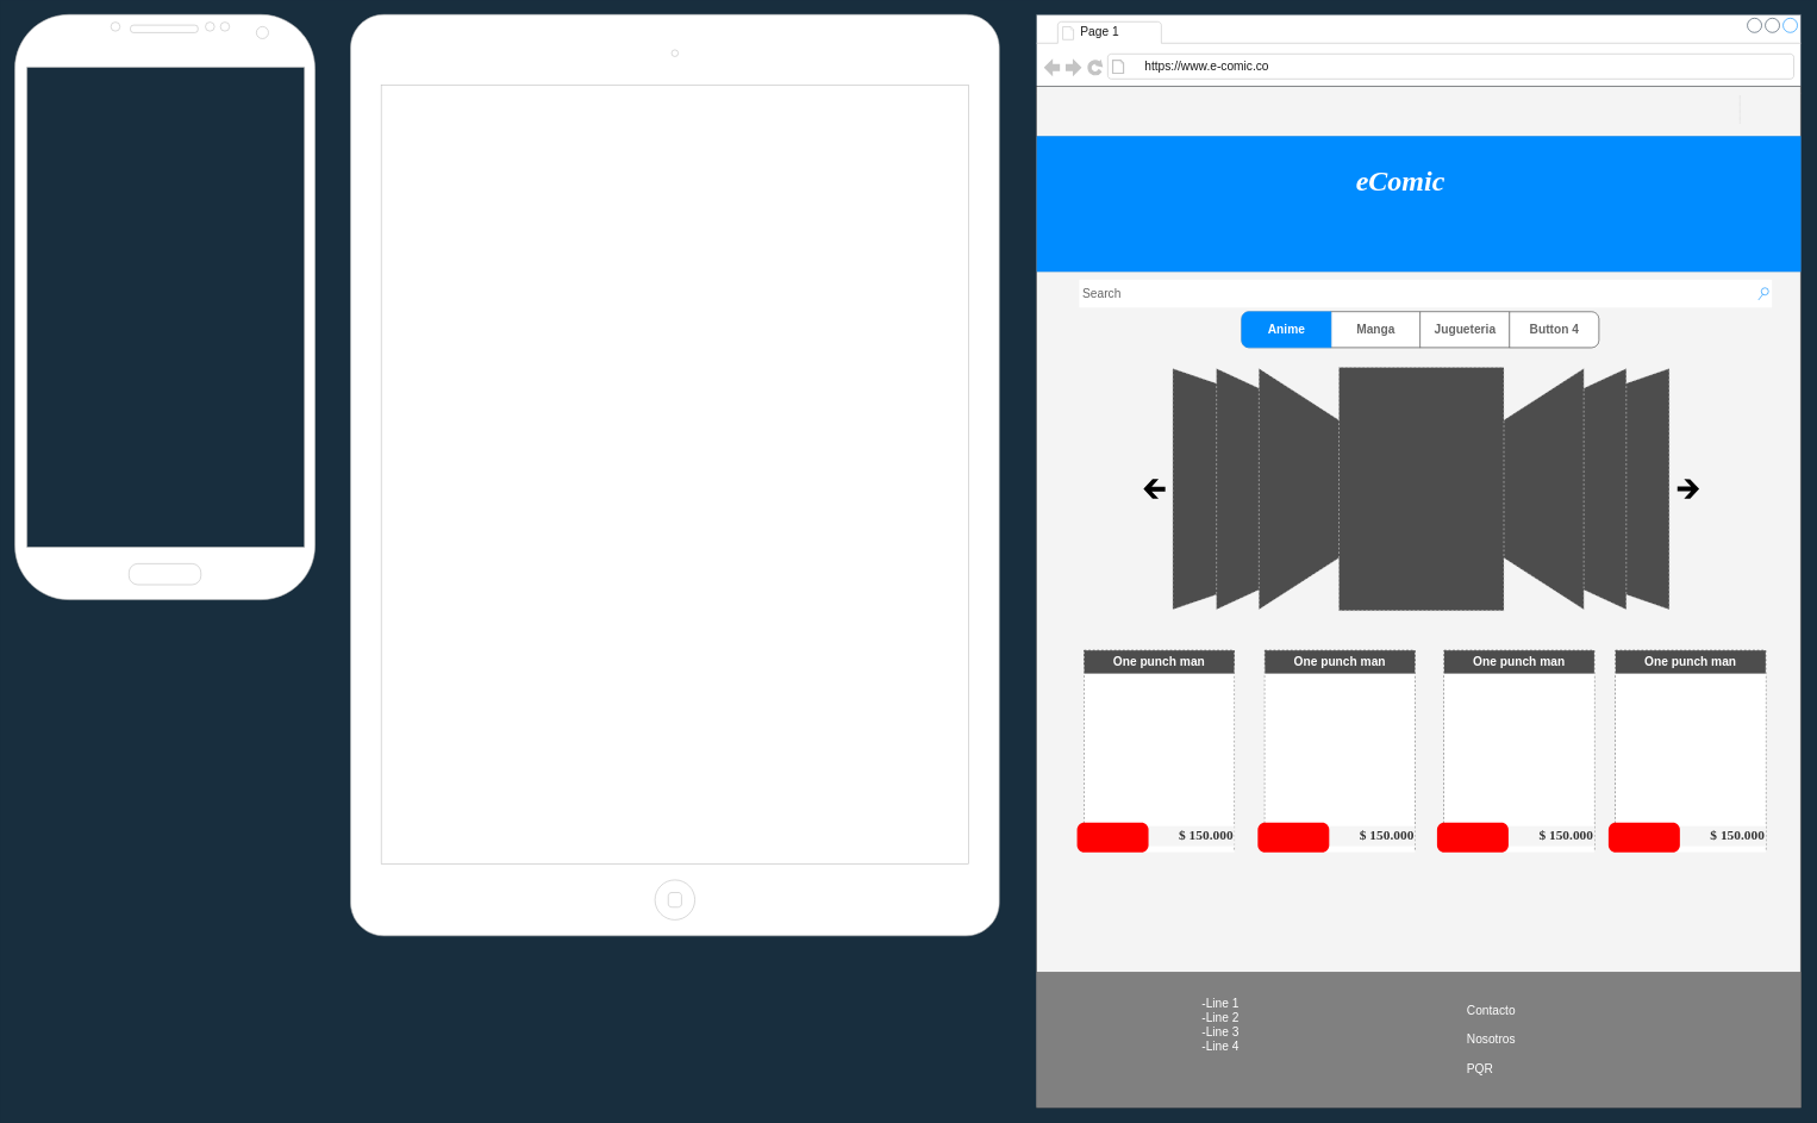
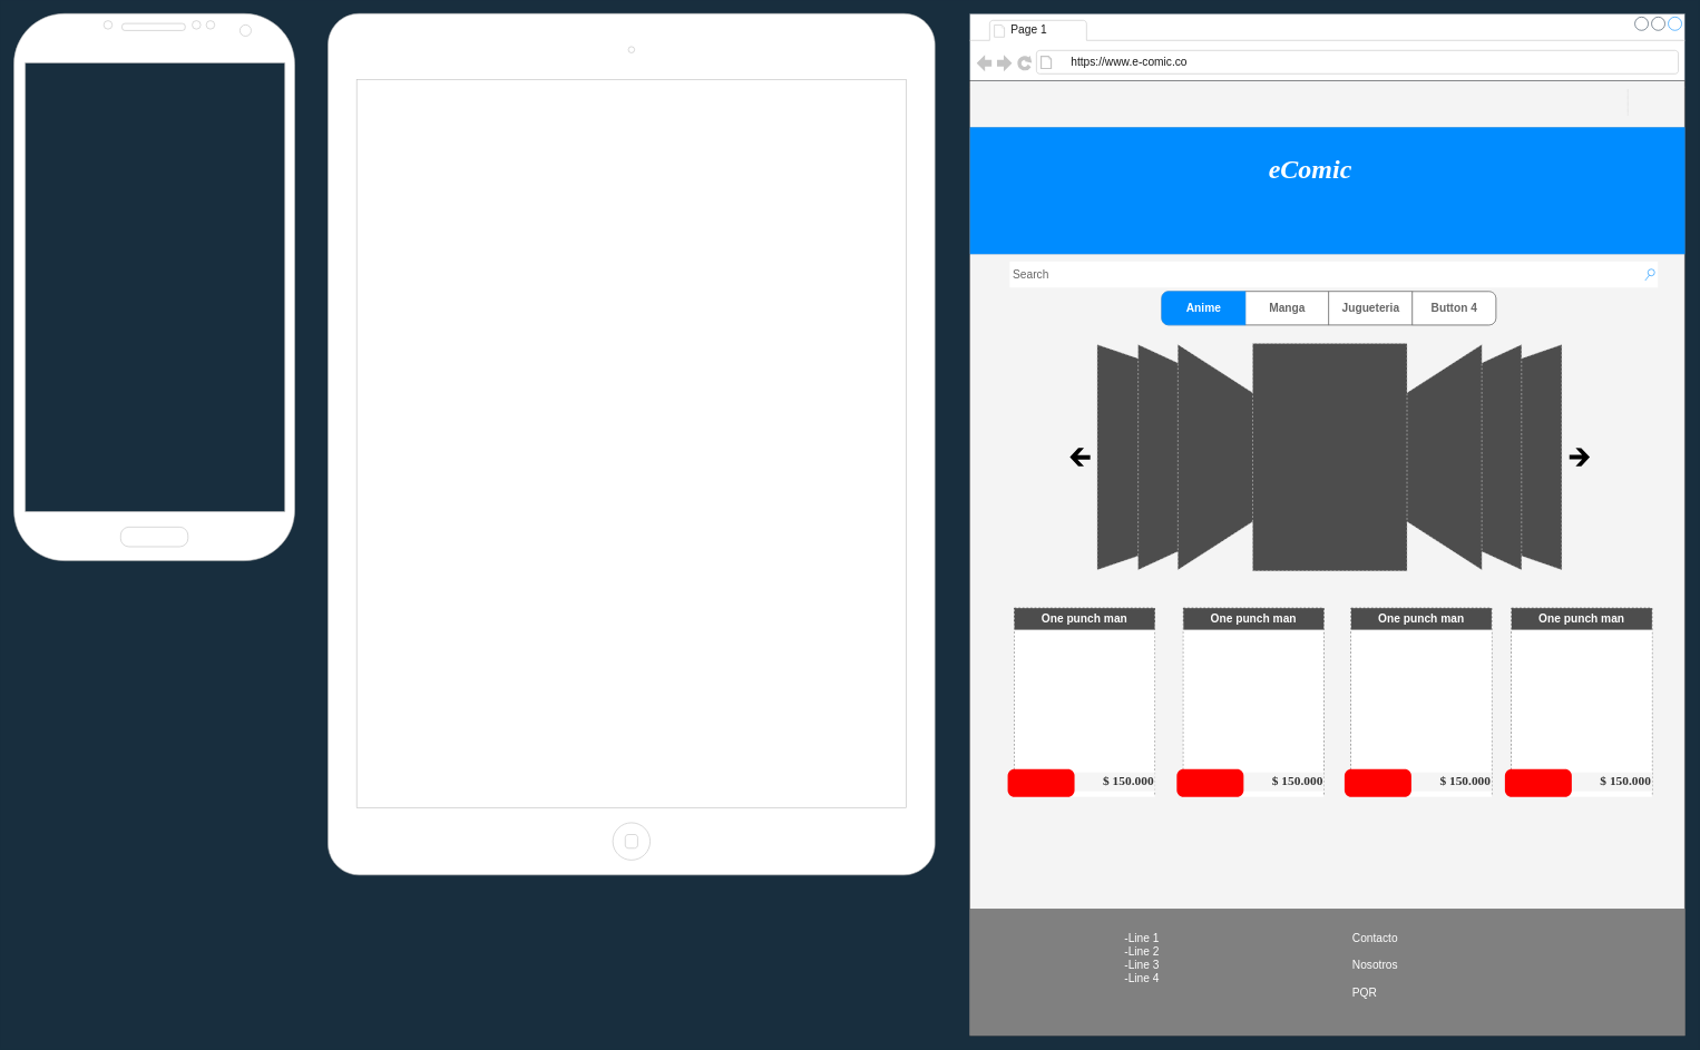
- <mxCell id="55" value="Contacto&lt;br&gt;&lt;br&gt;Nosotros&lt;br&gt;&lt;br&gt;PQR" style="strokeWidth=1;shadow=0;dashed=0;align=center;html=1;shape=mxgraph.mockup.text.bulletedList;textColor=#666666;mainText=,,,,;textSize=17;bulletStyle=none;strokeColor=none;fillColor=none;align=left;verticalAlign=top;fontSize=17;fontColor=#FFFFFF;" parent="2" vertex="1"><mxGeometry x="601" y="1377.5" width="150" height="135" as="geometry" /></mxCell>
+ <mxCell id="55" value="Contacto&lt;br&gt;&lt;br&gt;Nosotros&lt;br&gt;&lt;br&gt;PQR" style="strokeWidth=1;shadow=0;dashed=0;align=center;html=1;shape=mxgraph.mockup.text.bulletedList;textColor=#666666;mainText=,,,,;textSize=17;bulletStyle=none;strokeColor=none;fillColor=none;align=left;verticalAlign=top;fontSize=17;fontColor=#FFFFFF;" parent="2" vertex="1"><mxGeometry x="571" y="1367.5" width="150" height="135" as="geometry" /></mxCell>
